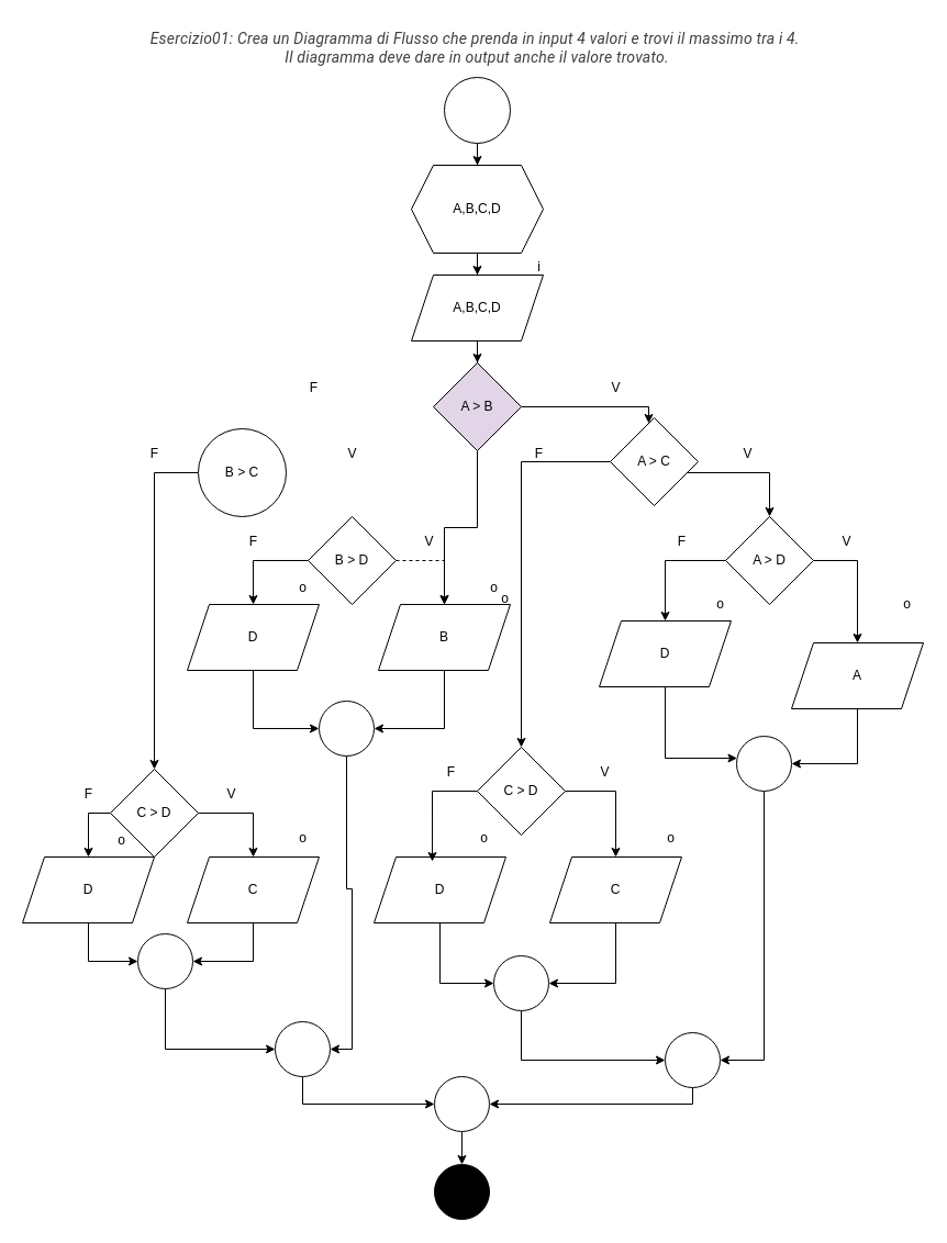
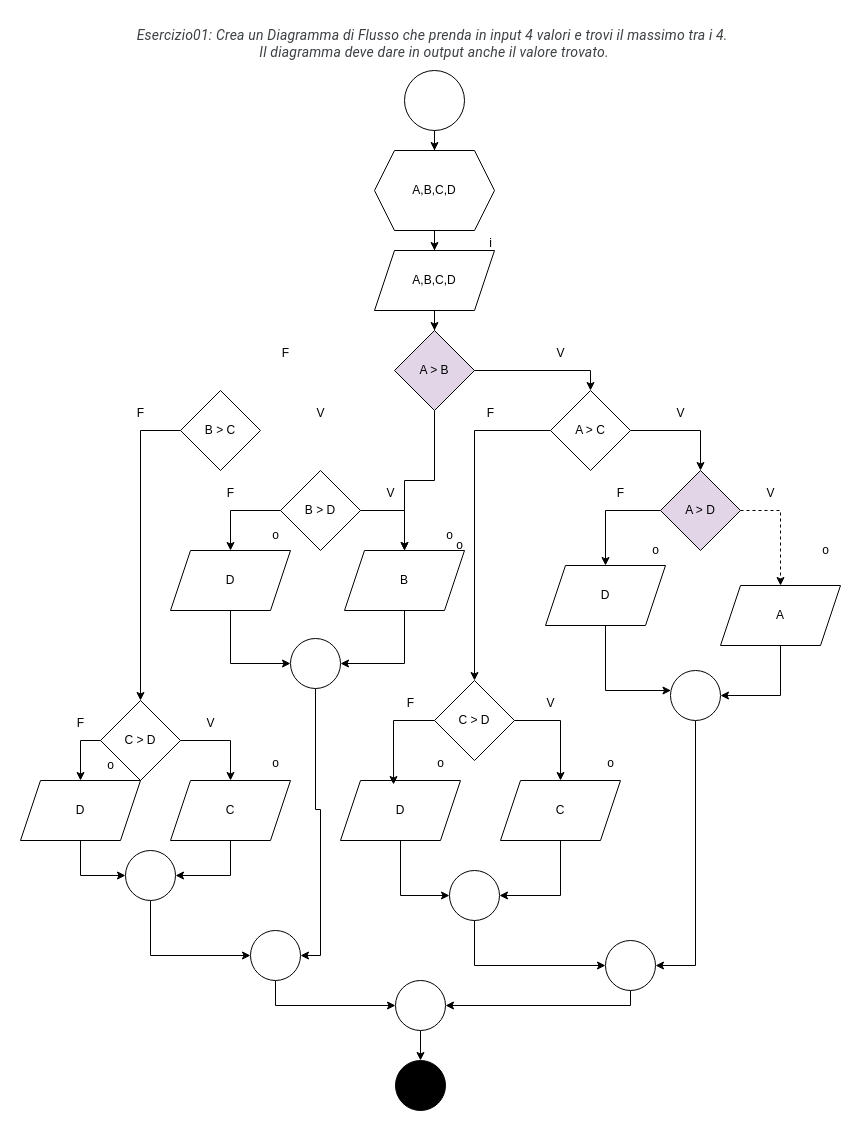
- <mxCell id="14" value="A &amp;gt; C" style="rhombus;whiteSpace=wrap;html=1;" vertex="1" parent="1"><mxGeometry x="555" y="380" width="80" height="80" as="geometry" /></mxCell>
+ <mxCell id="14" value="A &amp;gt; C" style="rhombus;whiteSpace=wrap;html=1;" vertex="1" parent="1"><mxGeometry x="550" y="390" width="80" height="80" as="geometry" /></mxCell>
- <mxCell id="31" value="B &amp;gt; C" style="ellipse;whiteSpace=wrap;html=1;" vertex="1" parent="1"><mxGeometry x="180" y="390" width="80" height="80" as="geometry" /></mxCell>
+ <mxCell id="31" value="B &amp;gt; C" style="rhombus;whiteSpace=wrap;html=1;" vertex="1" parent="1"><mxGeometry x="180" y="390" width="80" height="80" as="geometry" /></mxCell>
- <mxCell id="34" value="" style="edgeStyle=orthogonalEdgeStyle;rounded=0;orthogonalLoop=1;jettySize=auto;html=1;dashed=1;" edge="1" parent="1" source="36" target="51"><mxGeometry relative="1" as="geometry"><Array as="points"><mxPoint x="404" y="510" /></Array></mxGeometry></mxCell>
+ <mxCell id="34" value="" style="edgeStyle=orthogonalEdgeStyle;rounded=0;orthogonalLoop=1;jettySize=auto;html=1;" edge="1" parent="1" source="36" target="51"><mxGeometry relative="1" as="geometry"><Array as="points"><mxPoint x="404" y="510" /></Array></mxGeometry></mxCell>
- <mxCell id="17" value="A &amp;gt; D" style="rhombus;whiteSpace=wrap;html=1;" vertex="1" parent="1"><mxGeometry x="660" y="470" width="80" height="80" as="geometry" /></mxCell>
+ <mxCell id="17" value="A &amp;gt; D" style="rhombus;whiteSpace=wrap;html=1;fillColor=#e1d5e7;" vertex="1" parent="1"><mxGeometry x="660" y="470" width="80" height="80" as="geometry" /></mxCell>
- <mxCell id="15" value="" style="edgeStyle=orthogonalEdgeStyle;rounded=0;orthogonalLoop=1;jettySize=auto;html=1;" edge="1" parent="1" source="17" target="21"><mxGeometry relative="1" as="geometry"><Array as="points"><mxPoint x="780" y="510" /></Array></mxGeometry></mxCell>
+ <mxCell id="15" value="" style="edgeStyle=orthogonalEdgeStyle;rounded=0;orthogonalLoop=1;jettySize=auto;html=1;dashed=1;" edge="1" parent="1" source="17" target="21"><mxGeometry relative="1" as="geometry"><Array as="points"><mxPoint x="780" y="510" /></Array></mxGeometry></mxCell>
